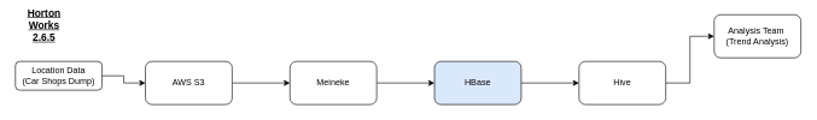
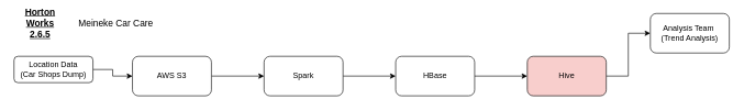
+ <mxCell id="14" value="Meineke Car Care" style="text;html=1;strokeColor=none;fillColor=none;align=center;verticalAlign=middle;whiteSpace=wrap;rounded=0;fontSize=14;" vertex="1" parent="1"><mxGeometry x="110" y="25" width="130" height="20" as="geometry" /></mxCell>
- <mxCell id="7" value="Meineke" style="rounded=1;whiteSpace=wrap;html=1;" vertex="1" parent="1"><mxGeometry x="400" y="85" width="120" height="60" as="geometry" /></mxCell>
+ <mxCell id="7" value="Spark" style="rounded=1;whiteSpace=wrap;html=1;" vertex="1" parent="1"><mxGeometry x="400" y="85" width="120" height="60" as="geometry" /></mxCell>
- <mxCell id="12" value="HBase" style="rounded=1;whiteSpace=wrap;html=1;fillColor=#dae8fc;" vertex="1" parent="1"><mxGeometry x="600" y="85" width="120" height="60" as="geometry" /></mxCell>
+ <mxCell id="12" value="HBase" style="rounded=1;whiteSpace=wrap;html=1;" vertex="1" parent="1"><mxGeometry x="600" y="85" width="120" height="60" as="geometry" /></mxCell>
- <mxCell id="10" value="Hive" style="rounded=1;whiteSpace=wrap;html=1;" vertex="1" parent="1"><mxGeometry x="800" y="85" width="120" height="60" as="geometry" /></mxCell>
+ <mxCell id="10" value="Hive" style="rounded=1;whiteSpace=wrap;html=1;fillColor=#f8cecc;" vertex="1" parent="1"><mxGeometry x="800" y="85" width="120" height="60" as="geometry" /></mxCell>
